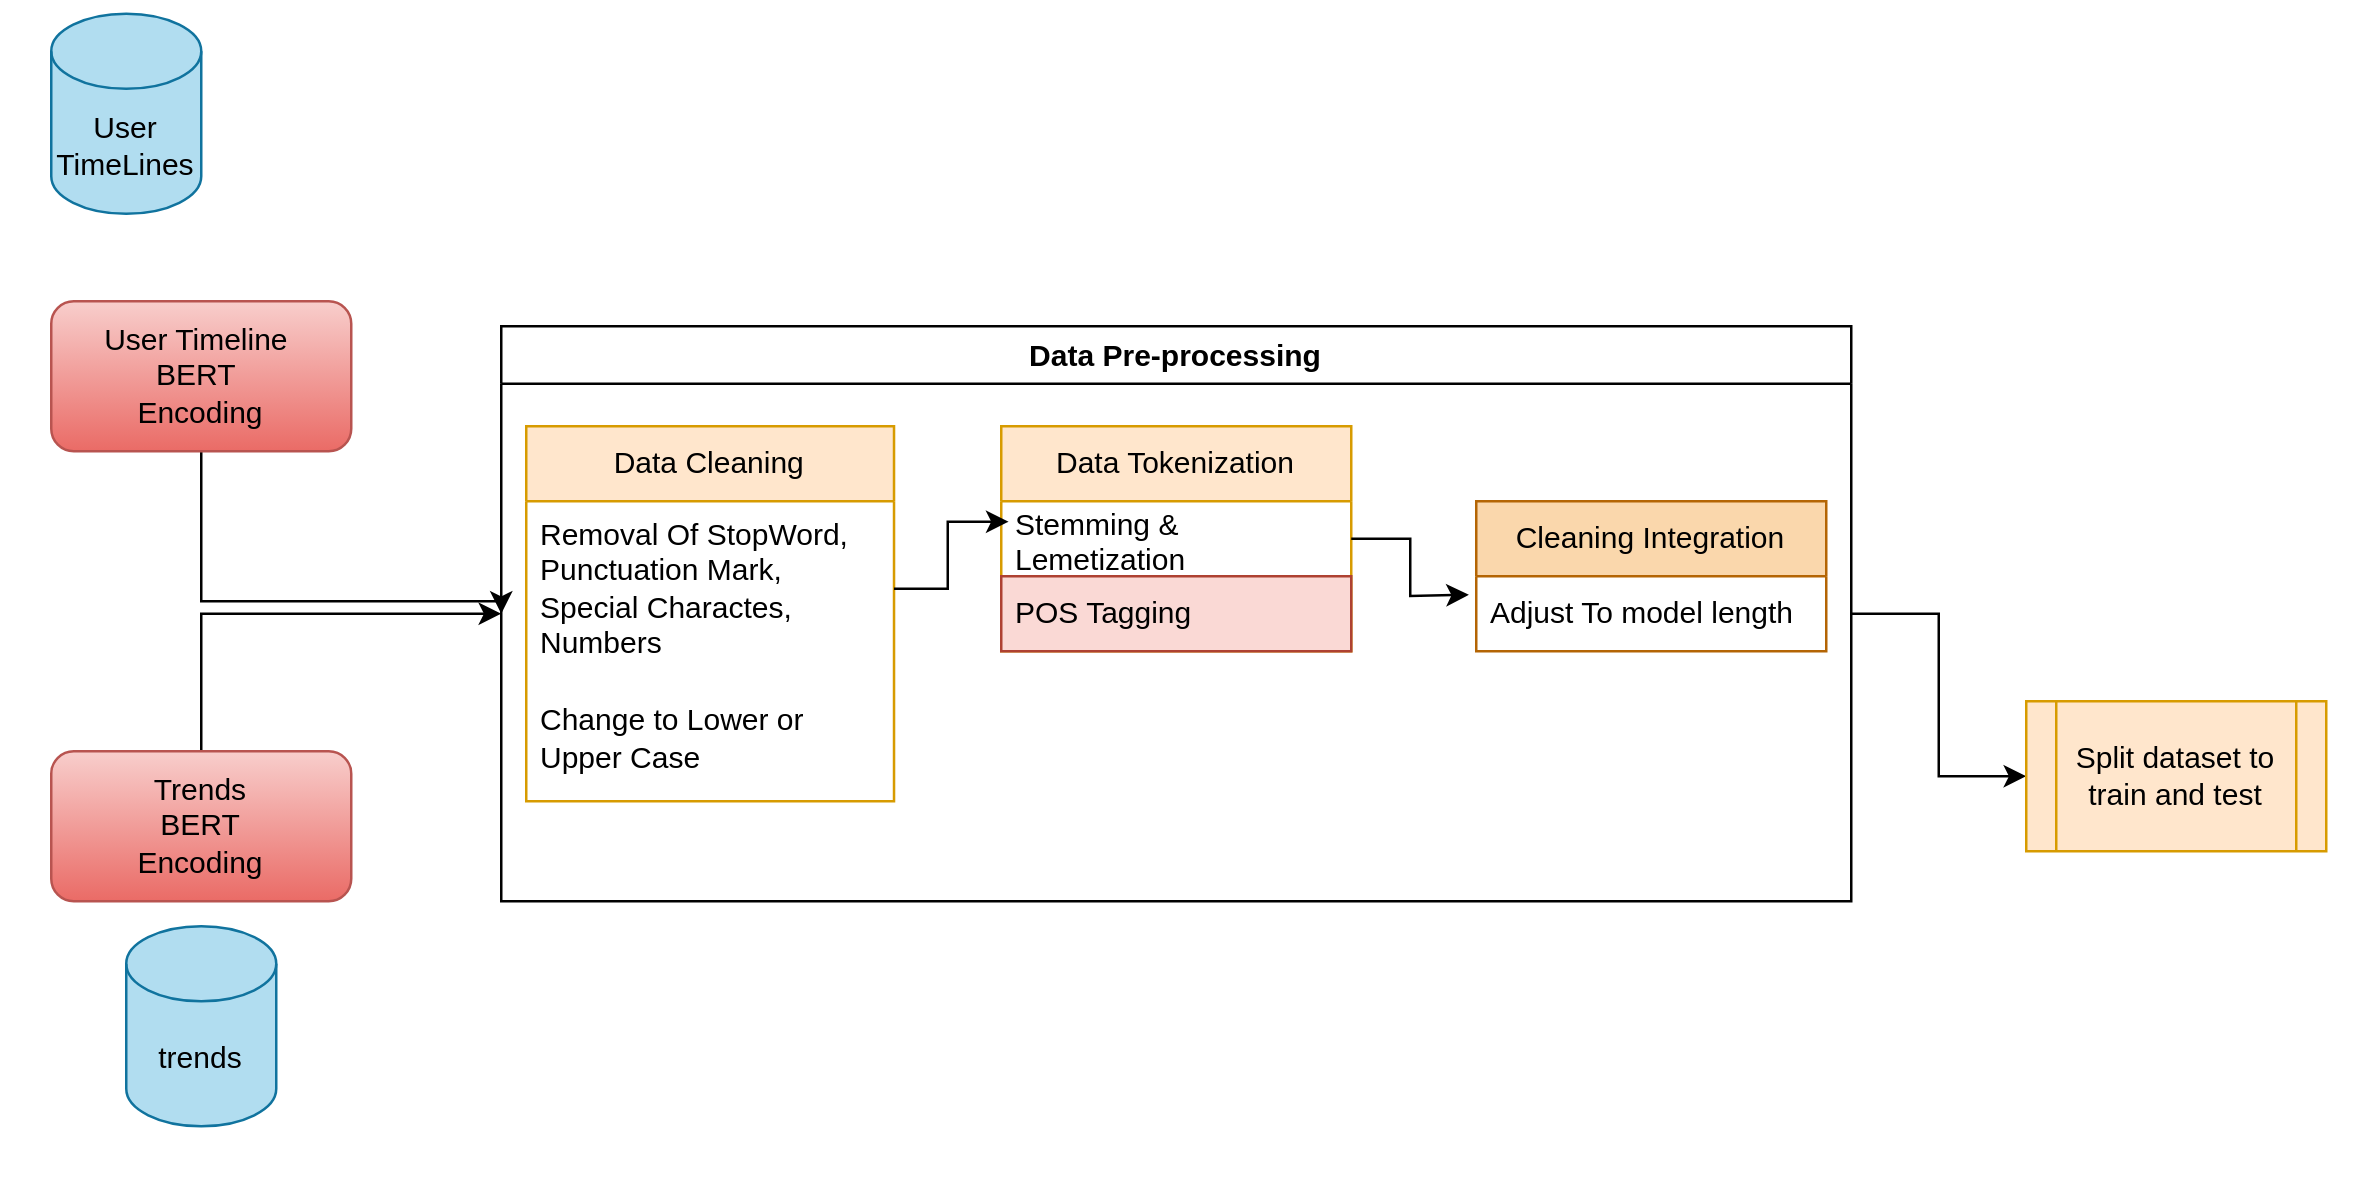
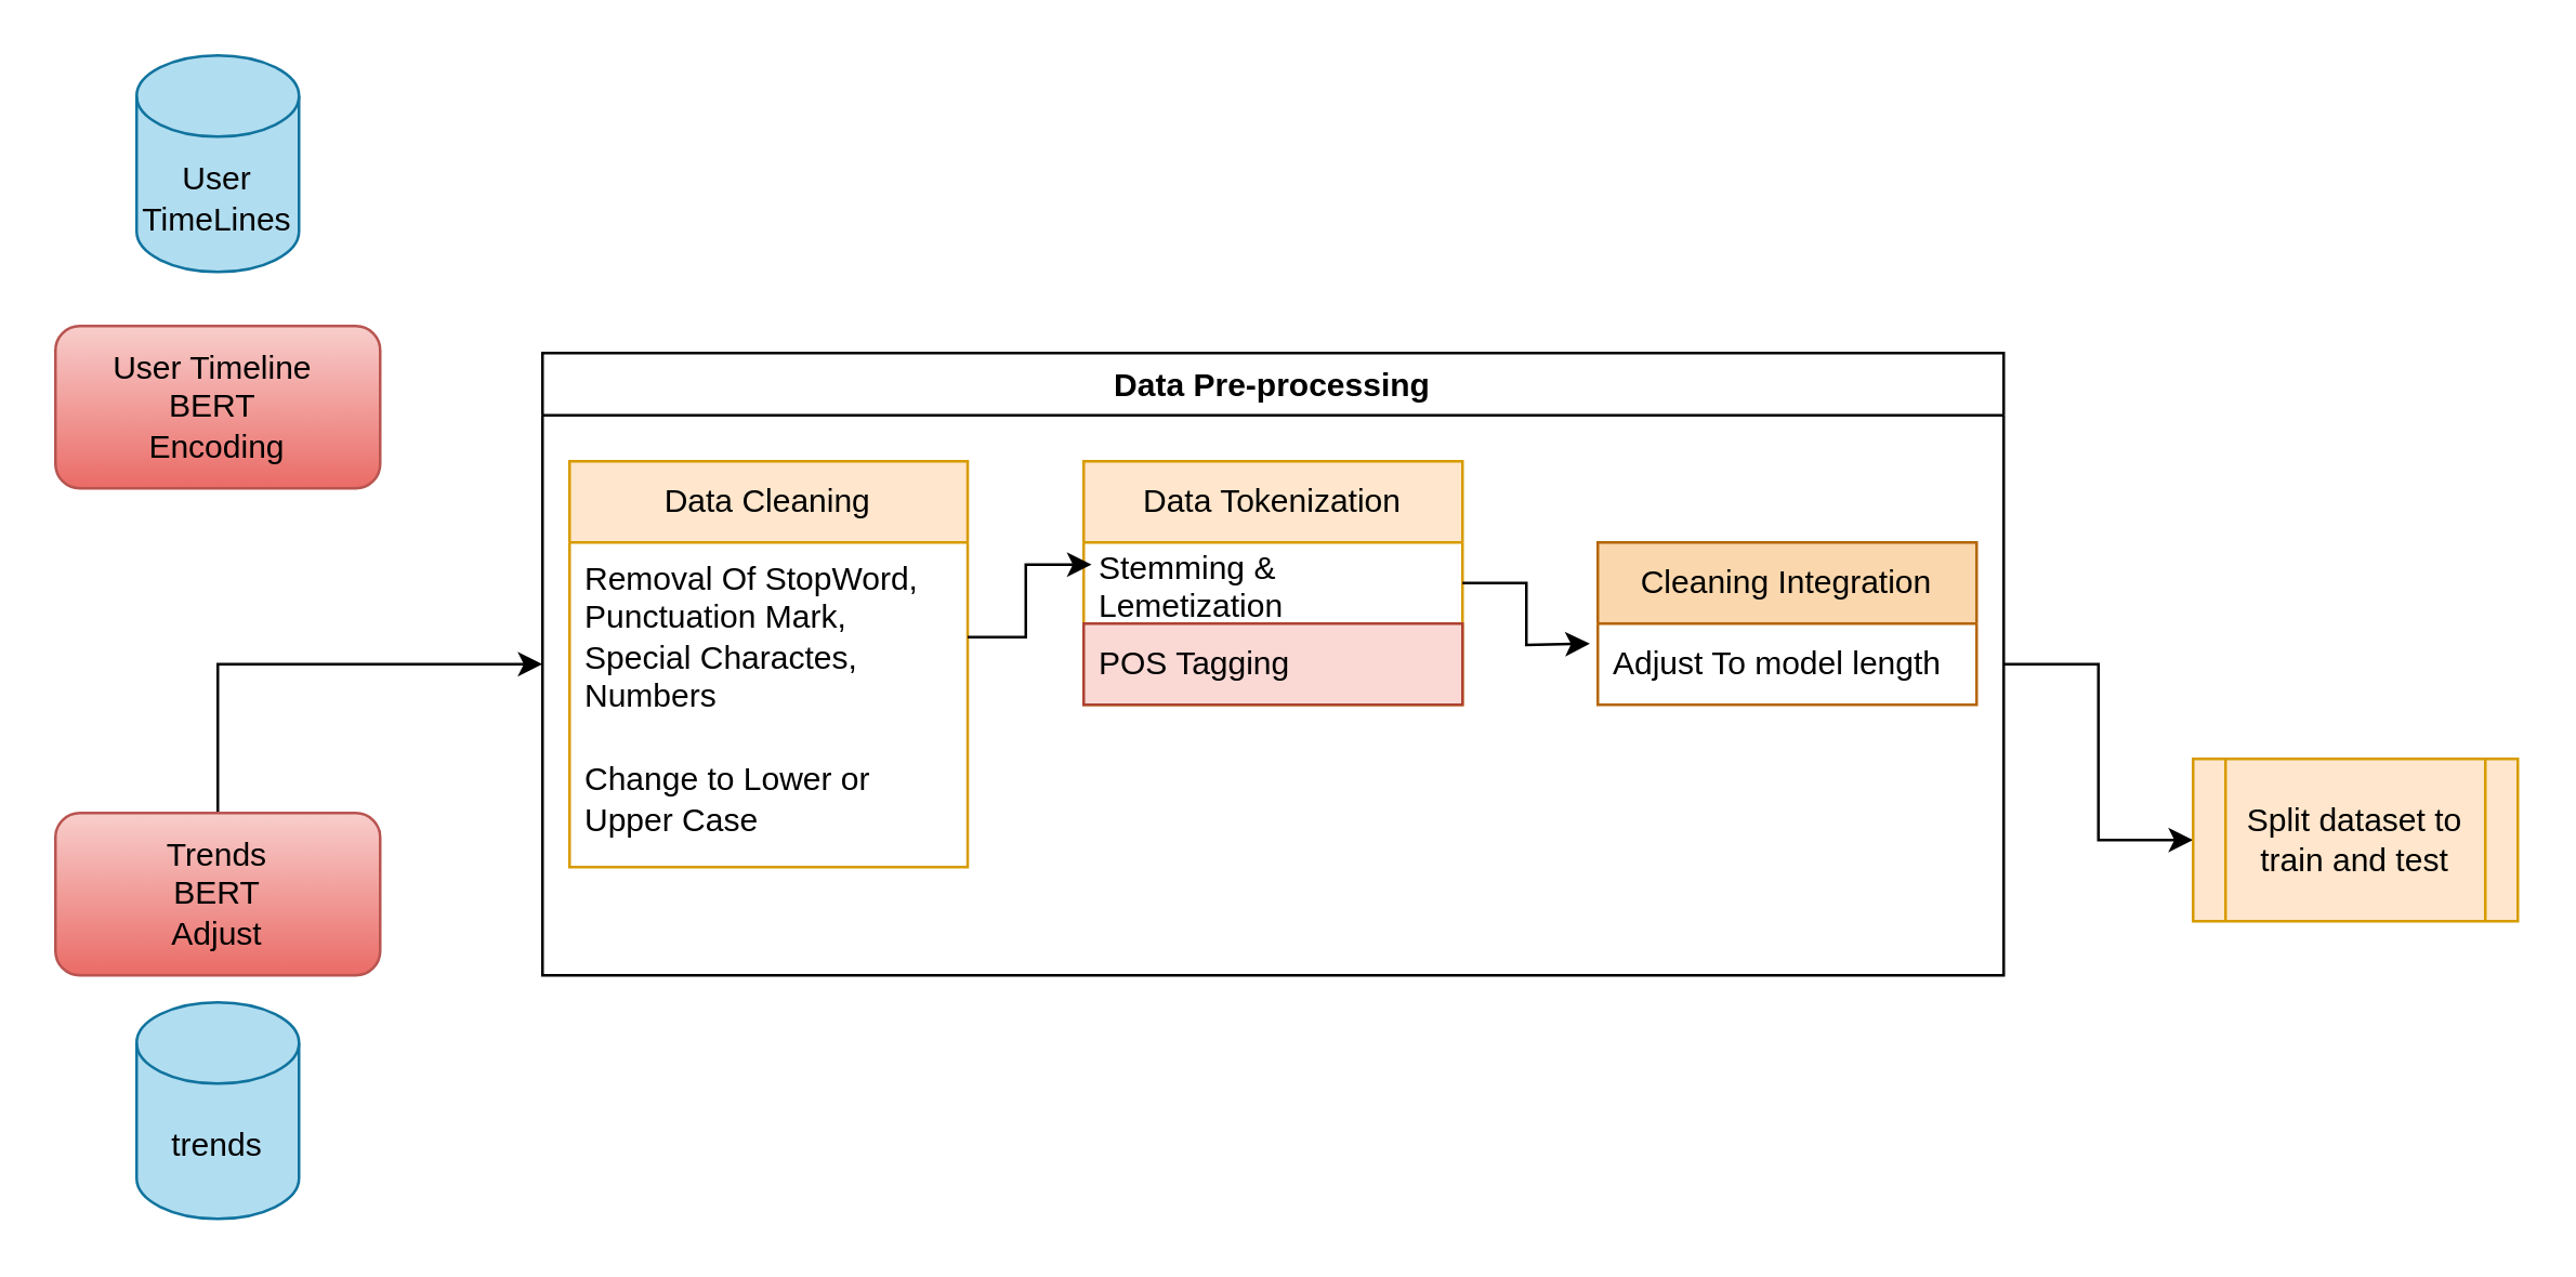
- <mxCell id="2" value="User TimeLines" style="shape=cylinder3;whiteSpace=wrap;html=1;boundedLbl=1;backgroundOutline=1;size=15;fillColor=#b1ddf0;strokeColor=#10739e;" vertex="1" parent="1"><mxGeometry x="20" y="5" width="60" height="80" as="geometry" /></mxCell>
+ <mxCell id="2" value="User TimeLines" style="shape=cylinder3;whiteSpace=wrap;html=1;boundedLbl=1;backgroundOutline=1;size=15;fillColor=#b1ddf0;strokeColor=#10739e;" vertex="1" parent="1"><mxGeometry x="50" y="20" width="60" height="80" as="geometry" /></mxCell>
- <mxCell id="4" style="edgeStyle=orthogonalEdgeStyle;rounded=0;orthogonalLoop=1;jettySize=auto;html=1;entryX=0;entryY=0.5;entryDx=0;entryDy=0;" edge="1" parent="1" source="5" target="9"><mxGeometry relative="1" as="geometry"><Array as="points"><mxPoint x="80" y="240" /><mxPoint x="200" y="240" /></Array></mxGeometry></mxCell>
- <mxCell id="7" value="Trends&lt;div&gt;BERT&lt;/div&gt;&lt;div&gt;Encoding&lt;/div&gt;" style="rounded=1;whiteSpace=wrap;html=1;fillColor=#f8cecc;gradientColor=#ea6b66;strokeColor=#b85450;" vertex="1" parent="1"><mxGeometry x="20" y="300" width="120" height="60" as="geometry" /></mxCell>
+ <mxCell id="7" value="Trends&lt;div&gt;BERT&lt;/div&gt;&lt;div&gt;Adjust&lt;/div&gt;" style="rounded=1;whiteSpace=wrap;html=1;fillColor=#f8cecc;gradientColor=#ea6b66;strokeColor=#b85450;" vertex="1" parent="1"><mxGeometry x="20" y="300" width="120" height="60" as="geometry" /></mxCell>
